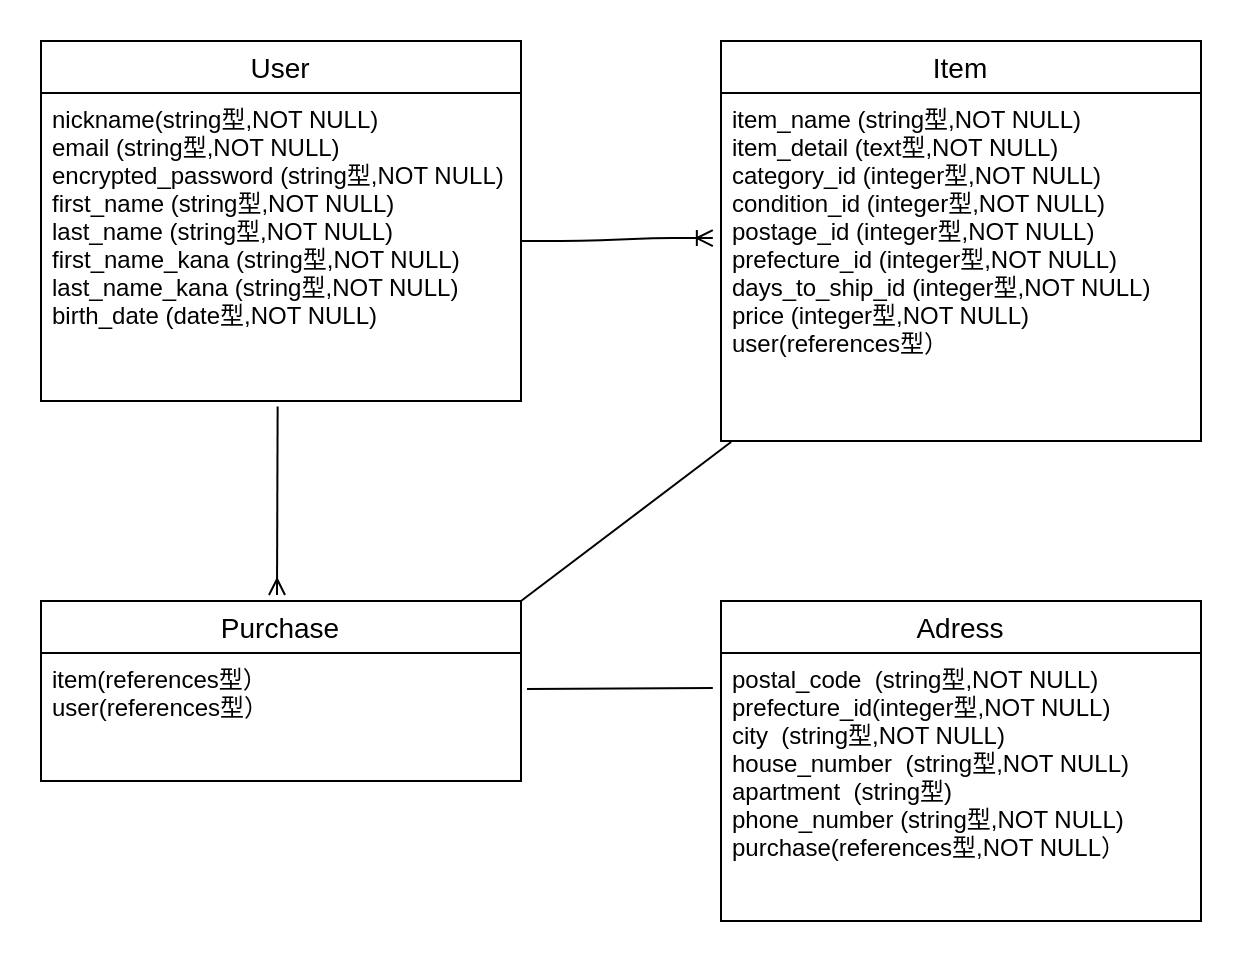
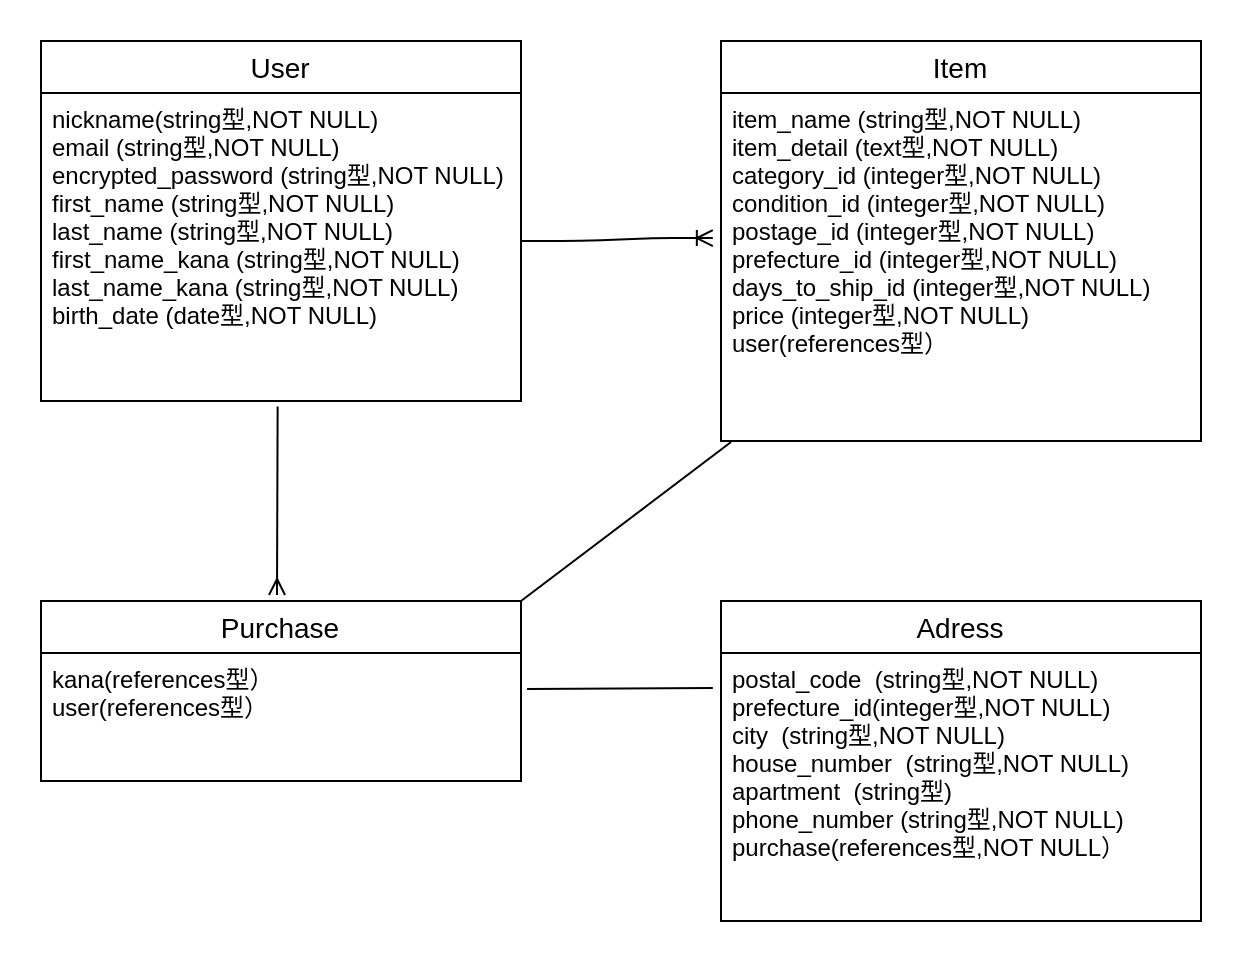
- <mxCell id="10" value="item(references型）&#10;user(references型）&#10;" style="text;strokeColor=none;fillColor=none;spacingLeft=4;spacingRight=4;overflow=hidden;rotatable=0;points=[[0,0.5],[1,0.5]];portConstraint=eastwest;fontSize=12;" parent="9" vertex="1"><mxGeometry y="26" width="240" height="64" as="geometry" /></mxCell>
+ <mxCell id="10" value="kana(references型）&#10;user(references型）&#10;" style="text;strokeColor=none;fillColor=none;spacingLeft=4;spacingRight=4;overflow=hidden;rotatable=0;points=[[0,0.5],[1,0.5]];portConstraint=eastwest;fontSize=12;" parent="9" vertex="1"><mxGeometry y="26" width="240" height="64" as="geometry" /></mxCell>
